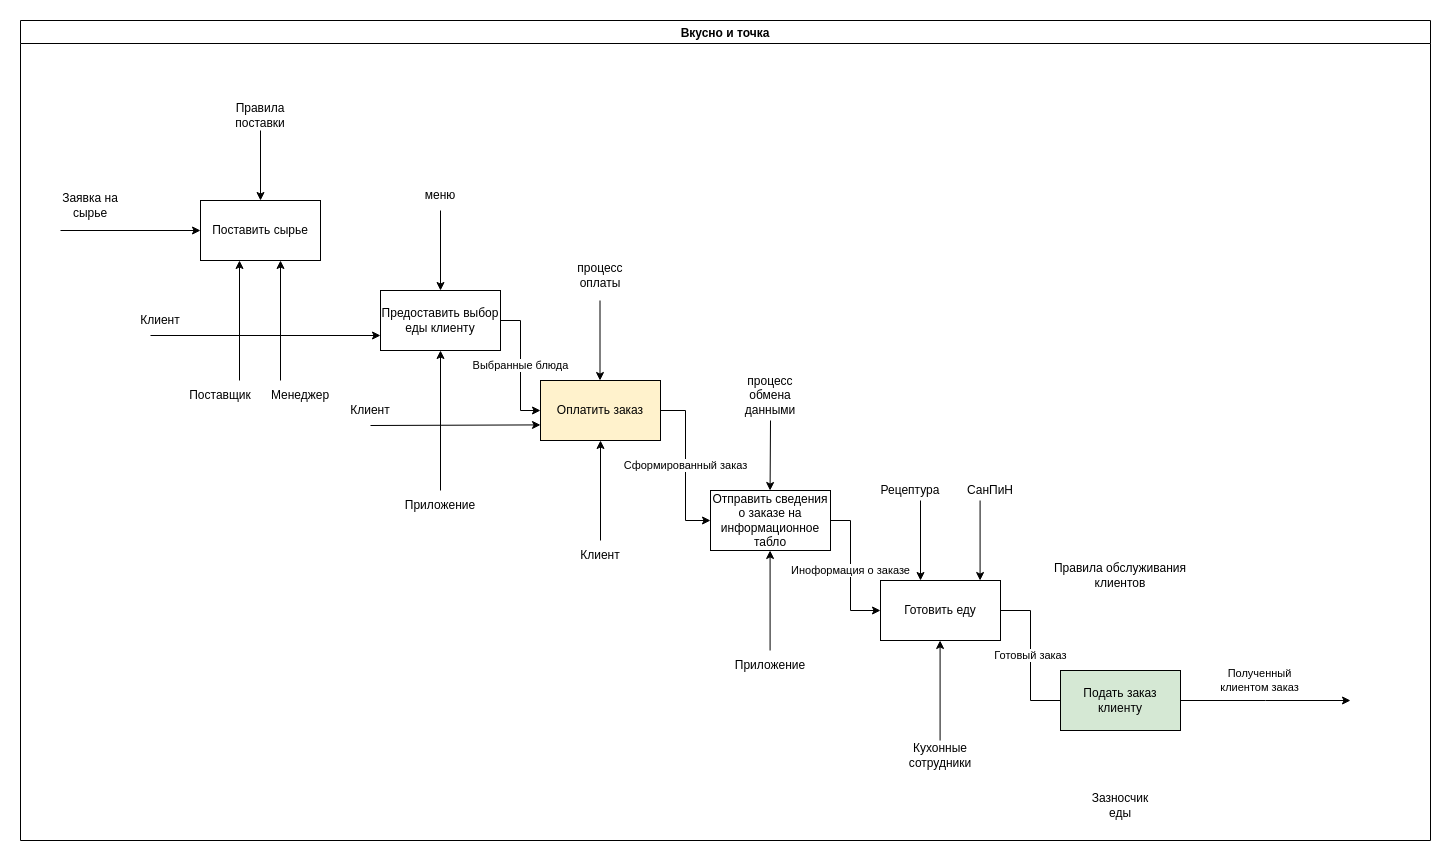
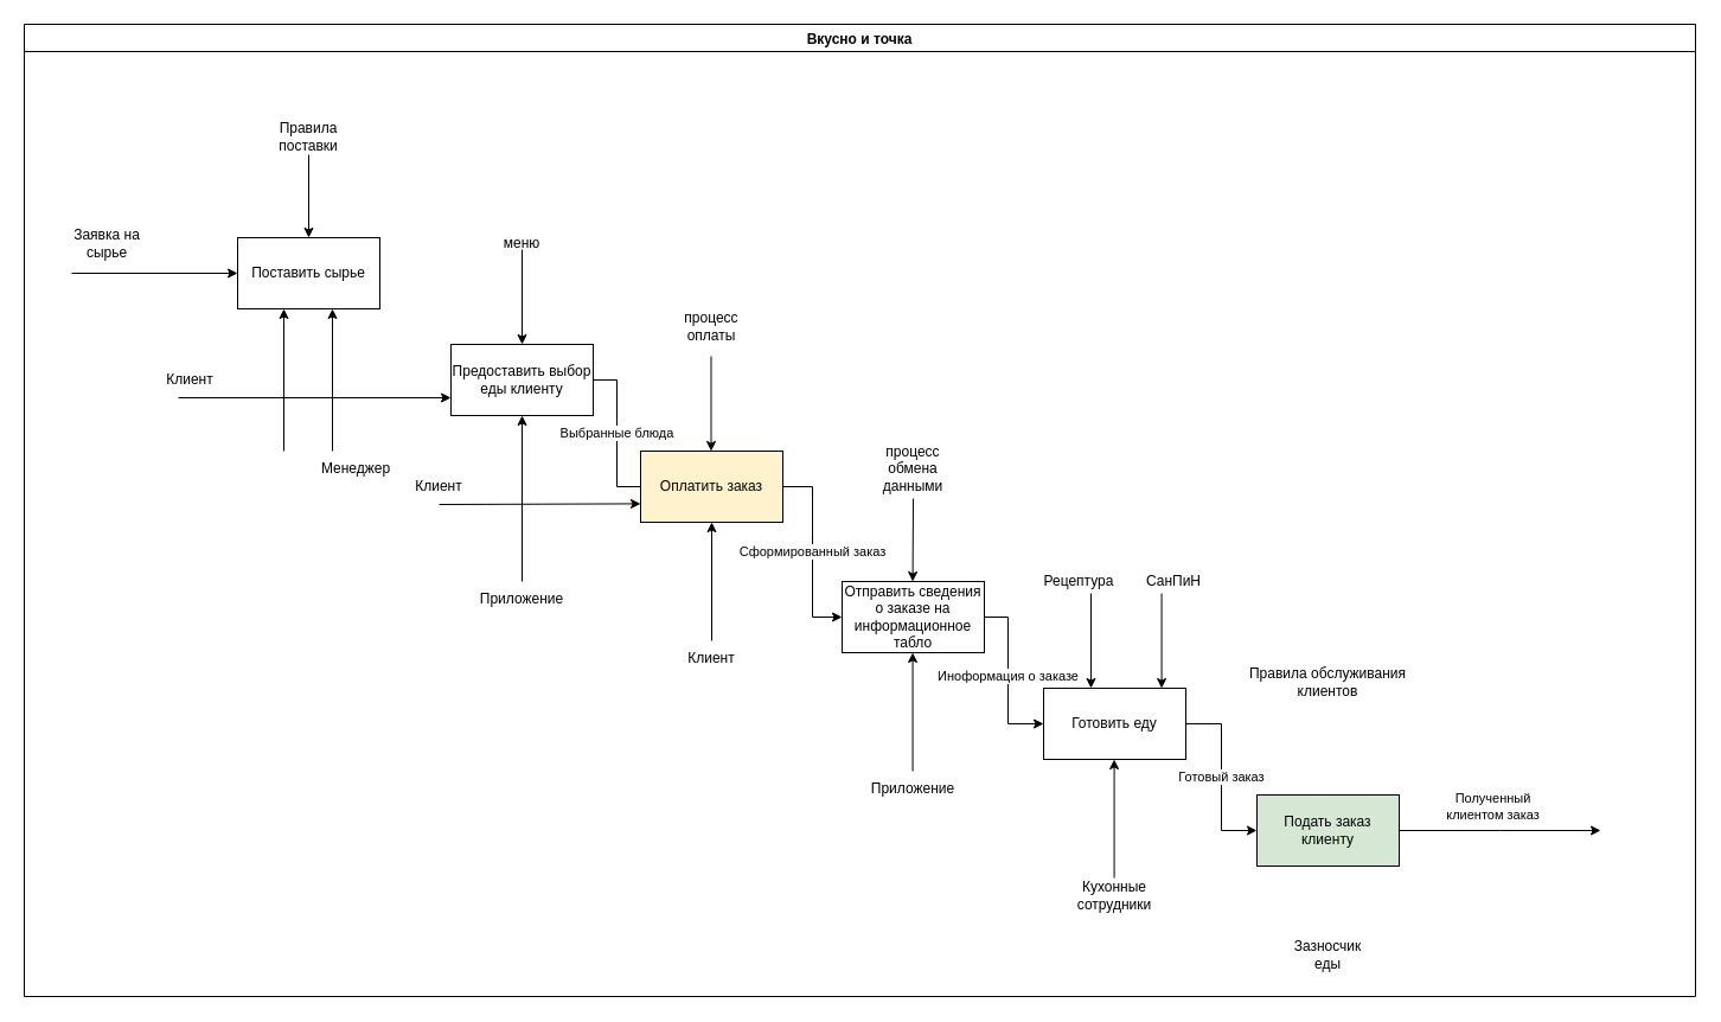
- <mxCell id="13" value="меню" style="text;html=1;strokeColor=none;fillColor=none;align=center;verticalAlign=middle;whiteSpace=wrap;rounded=0;" vertex="1" parent="2"><mxGeometry x="390" y="160" width="60" height="30" as="geometry" /></mxCell>
+ <mxCell id="13" value="меню" style="text;html=1;strokeColor=none;fillColor=none;align=center;verticalAlign=middle;whiteSpace=wrap;rounded=0;" vertex="1" parent="2"><mxGeometry x="390" y="170" width="60" height="30" as="geometry" /></mxCell>
- <mxCell id="15" value="Поставщик" style="text;html=1;strokeColor=none;fillColor=none;align=center;verticalAlign=middle;whiteSpace=wrap;rounded=0;" vertex="1" parent="2"><mxGeometry x="170" y="360" width="60" height="30" as="geometry" /></mxCell>
- <mxCell id="12" value="Выбранные блюда" style="edgeStyle=orthogonalEdgeStyle;rounded=0;orthogonalLoop=1;jettySize=auto;html=1;" edge="1" parent="2" source="4" target="11"><mxGeometry relative="1" as="geometry"><Array as="points"><mxPoint x="500" y="300" /><mxPoint x="500" y="390" /></Array></mxGeometry></mxCell>
+ <mxCell id="12" value="Выбранные блюда" style="edgeStyle=orthogonalEdgeStyle;rounded=0;orthogonalLoop=1;jettySize=auto;html=1;endArrow=none;" edge="1" parent="2" source="4" target="11"><mxGeometry relative="1" as="geometry"><Array as="points"><mxPoint x="500" y="300" /><mxPoint x="500" y="390" /></Array></mxGeometry></mxCell>
- <mxCell id="9" value="Готовый заказ" style="edgeStyle=orthogonalEdgeStyle;rounded=0;orthogonalLoop=1;jettySize=auto;html=1;endArrow=none;" edge="1" parent="2" source="6" target="8"><mxGeometry relative="1" as="geometry"><Array as="points"><mxPoint x="1010" y="590" /><mxPoint x="1010" y="680" /></Array></mxGeometry></mxCell>
+ <mxCell id="9" value="Готовый заказ" style="edgeStyle=orthogonalEdgeStyle;rounded=0;orthogonalLoop=1;jettySize=auto;html=1;" edge="1" parent="2" source="6" target="8"><mxGeometry relative="1" as="geometry"><Array as="points"><mxPoint x="1010" y="590" /><mxPoint x="1010" y="680" /></Array></mxGeometry></mxCell>
